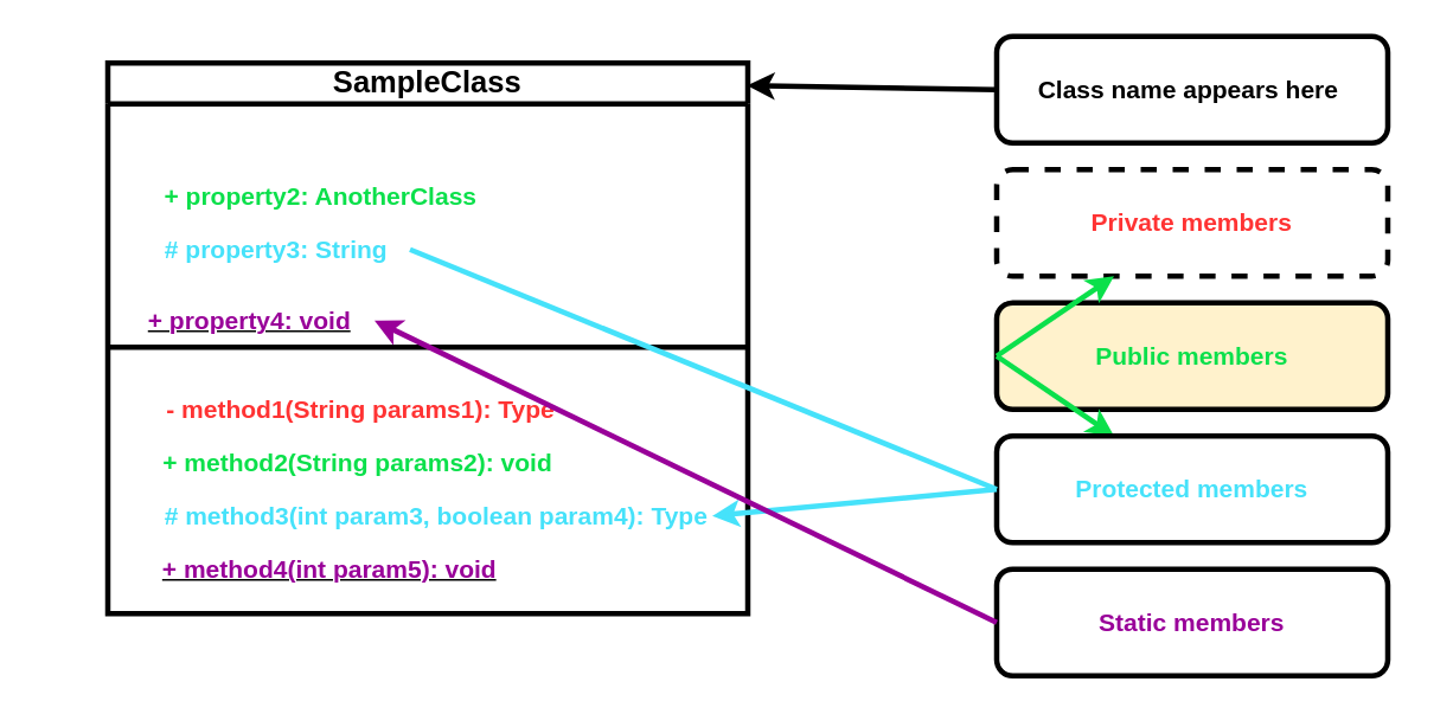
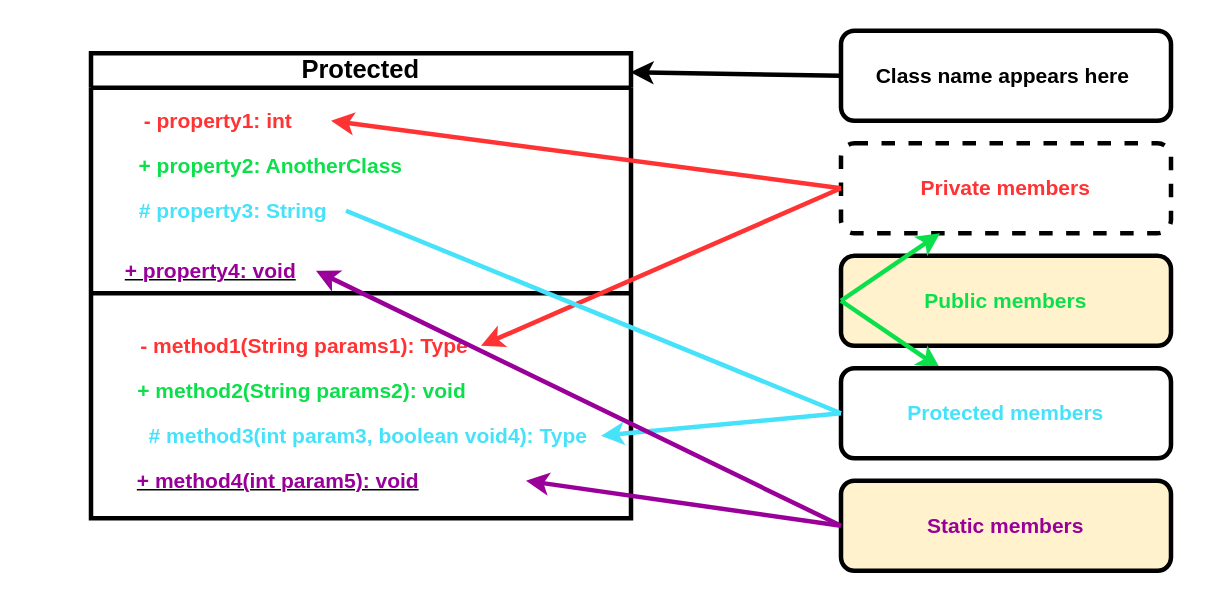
- <mxCell id="3" value="&lt;font style=&quot;font-size: 17px;&quot;&gt;SampleClass&lt;/font&gt;" style="swimlane;whiteSpace=wrap;html=1;strokeWidth=3;startSize=23;fillColor=default;gradientColor=none;strokeColor=default;swimlaneFillColor=default;" parent="1" vertex="1"><mxGeometry x="60" y="35" width="360" height="310" as="geometry" /></mxCell>
+ <mxCell id="3" value="&lt;font style=&quot;font-size: 17px;&quot;&gt;Protected&lt;/font&gt;" style="swimlane;whiteSpace=wrap;html=1;strokeWidth=3;startSize=23;fillColor=default;gradientColor=none;strokeColor=default;swimlaneFillColor=default;" parent="1" vertex="1"><mxGeometry x="60" y="35" width="360" height="310" as="geometry" /></mxCell>
+ <mxCell id="4" value="&lt;b&gt;&lt;font color=&quot;#ff3333&quot; style=&quot;font-size: 14px;&quot;&gt;- property1: int&lt;/font&gt;&lt;/b&gt;" style="text;html=1;strokeColor=none;fillColor=none;align=center;verticalAlign=middle;whiteSpace=wrap;rounded=0;" parent="3" vertex="1"><mxGeometry x="10" y="30" width="150" height="30" as="geometry" /></mxCell>
+ <mxCell id="16" value="" style="endArrow=classic;html=1;strokeWidth=3;fontSize=14;entryX=1;entryY=0.5;entryDx=0;entryDy=0;exitX=0;exitY=0.5;exitDx=0;exitDy=0;fillColor=#e51400;strokeColor=#FF3333;" parent="1" source="15" target="4" edge="1"><mxGeometry width="50" height="50" relative="1" as="geometry"><mxPoint x="545" y="124.784" as="sourcePoint" /><mxPoint x="421.08" y="124.57" as="targetPoint" /></mxGeometry></mxCell>
+ <mxCell id="17" value="" style="endArrow=classic;html=1;strokeWidth=3;fontSize=14;entryX=1;entryY=0.5;entryDx=0;entryDy=0;exitX=0;exitY=0.5;exitDx=0;exitDy=0;fillColor=#e51400;strokeColor=#FF3333;" parent="1" source="15" target="7" edge="1"><mxGeometry width="50" height="50" relative="1" as="geometry"><mxPoint x="550" y="135" as="sourcePoint" /><mxPoint x="230" y="90" as="targetPoint" /></mxGeometry></mxCell>
- <mxCell id="9" value="&lt;b&gt;&lt;font color=&quot;#46e2fa&quot; style=&quot;font-size: 14px;&quot;&gt;# method3(int param3, boolean param4): Type&lt;/font&gt;&lt;/b&gt;" style="text;html=1;strokeColor=none;fillColor=none;align=center;verticalAlign=middle;whiteSpace=wrap;rounded=0;" parent="3" vertex="1"><mxGeometry x="10" y="240" width="350" height="30" as="geometry" /></mxCell>
+ <mxCell id="9" value="&lt;b&gt;&lt;font color=&quot;#46e2fa&quot; style=&quot;font-size: 14px;&quot;&gt;# method3(int param3, boolean void4): Type&lt;/font&gt;&lt;/b&gt;" style="text;html=1;strokeColor=none;fillColor=none;align=center;verticalAlign=middle;whiteSpace=wrap;rounded=0;" parent="3" vertex="1"><mxGeometry x="10" y="240" width="350" height="30" as="geometry" /></mxCell>
+ <mxCell id="26" value="" style="endArrow=classic;html=1;strokeWidth=3;fontSize=14;exitX=0;exitY=0.5;exitDx=0;exitDy=0;entryX=1;entryY=0.5;entryDx=0;entryDy=0;fillColor=#f0a30a;strokeColor=#990099;" parent="1" source="24" target="11" edge="1"><mxGeometry width="50" height="50" relative="1" as="geometry"><mxPoint x="550" y="360" as="sourcePoint" /><mxPoint x="400" y="365" as="targetPoint" /></mxGeometry></mxCell>
- <mxCell id="24" value="&lt;b&gt;&lt;font color=&quot;#990099&quot;&gt;Static members&lt;/font&gt;&lt;/b&gt;" style="rounded=1;whiteSpace=wrap;html=1;strokeWidth=3;fontSize=14;" parent="1" vertex="1"><mxGeometry x="560" y="320" width="220" height="60" as="geometry" /></mxCell>
+ <mxCell id="24" value="&lt;b&gt;&lt;font color=&quot;#990099&quot;&gt;Static members&lt;/font&gt;&lt;/b&gt;" style="rounded=1;whiteSpace=wrap;html=1;strokeWidth=3;fontSize=14;fillColor=#fff2cc;" parent="1" vertex="1"><mxGeometry x="560" y="320" width="220" height="60" as="geometry" /></mxCell>
